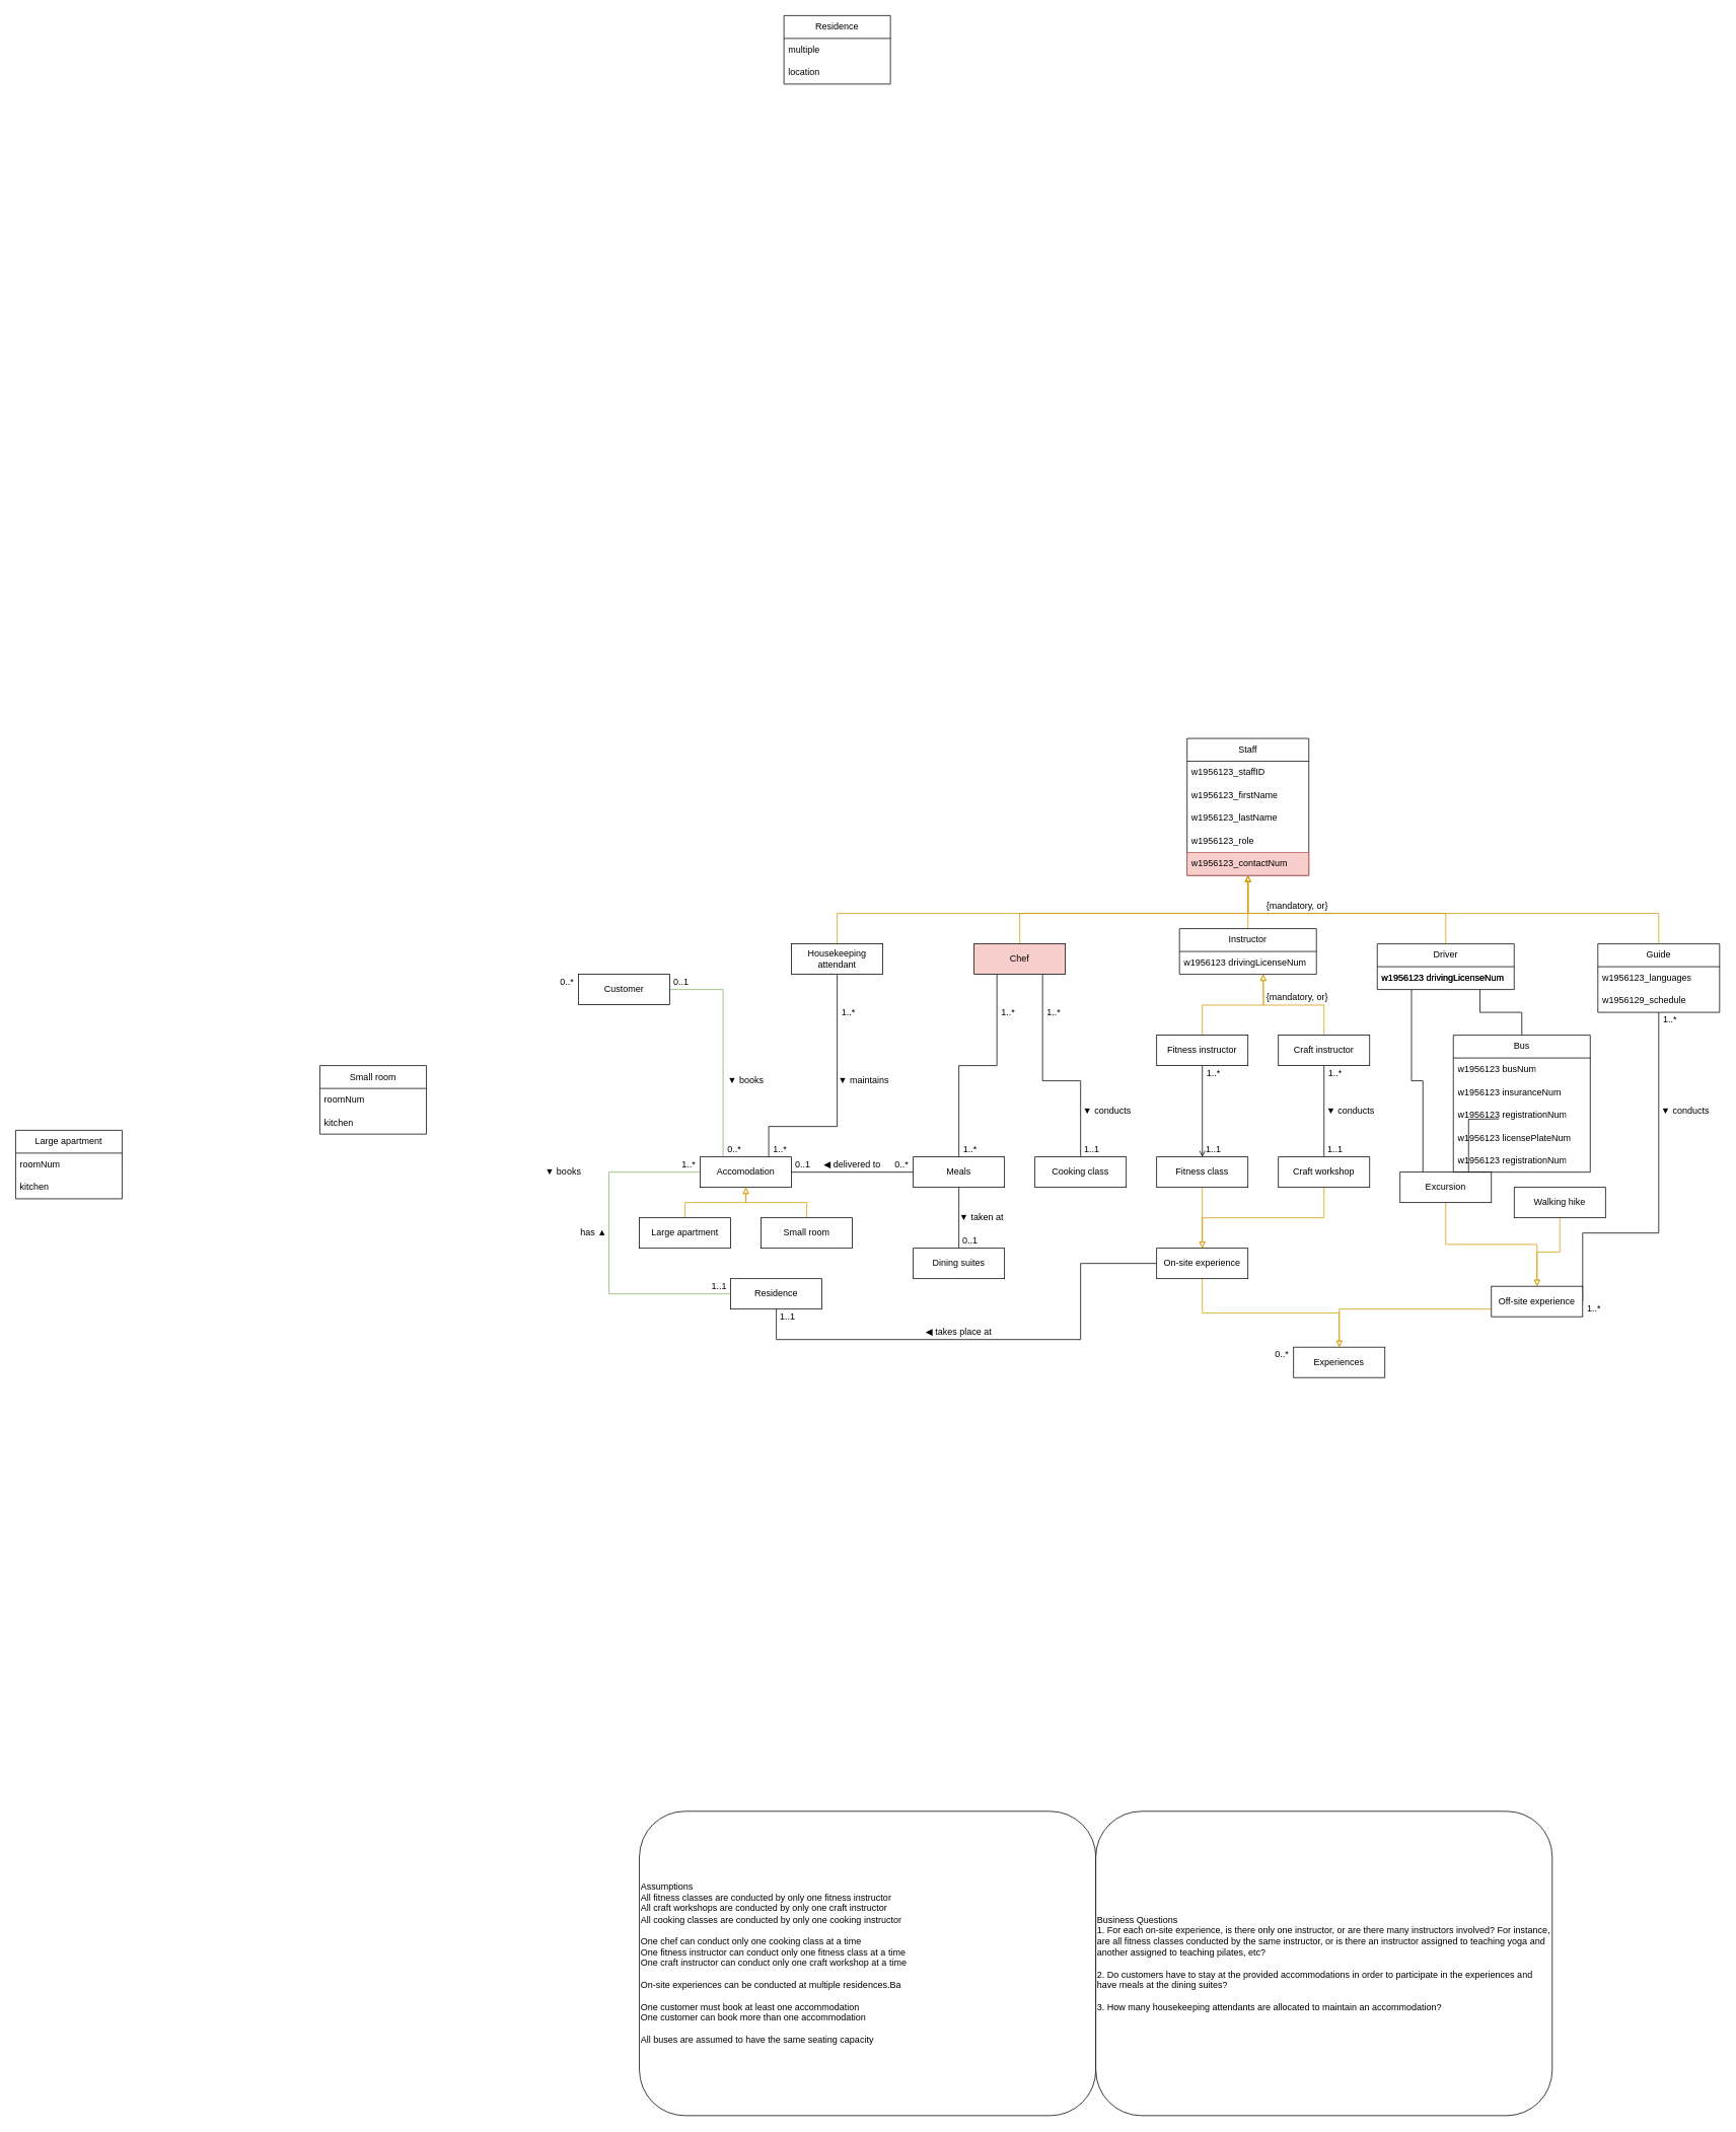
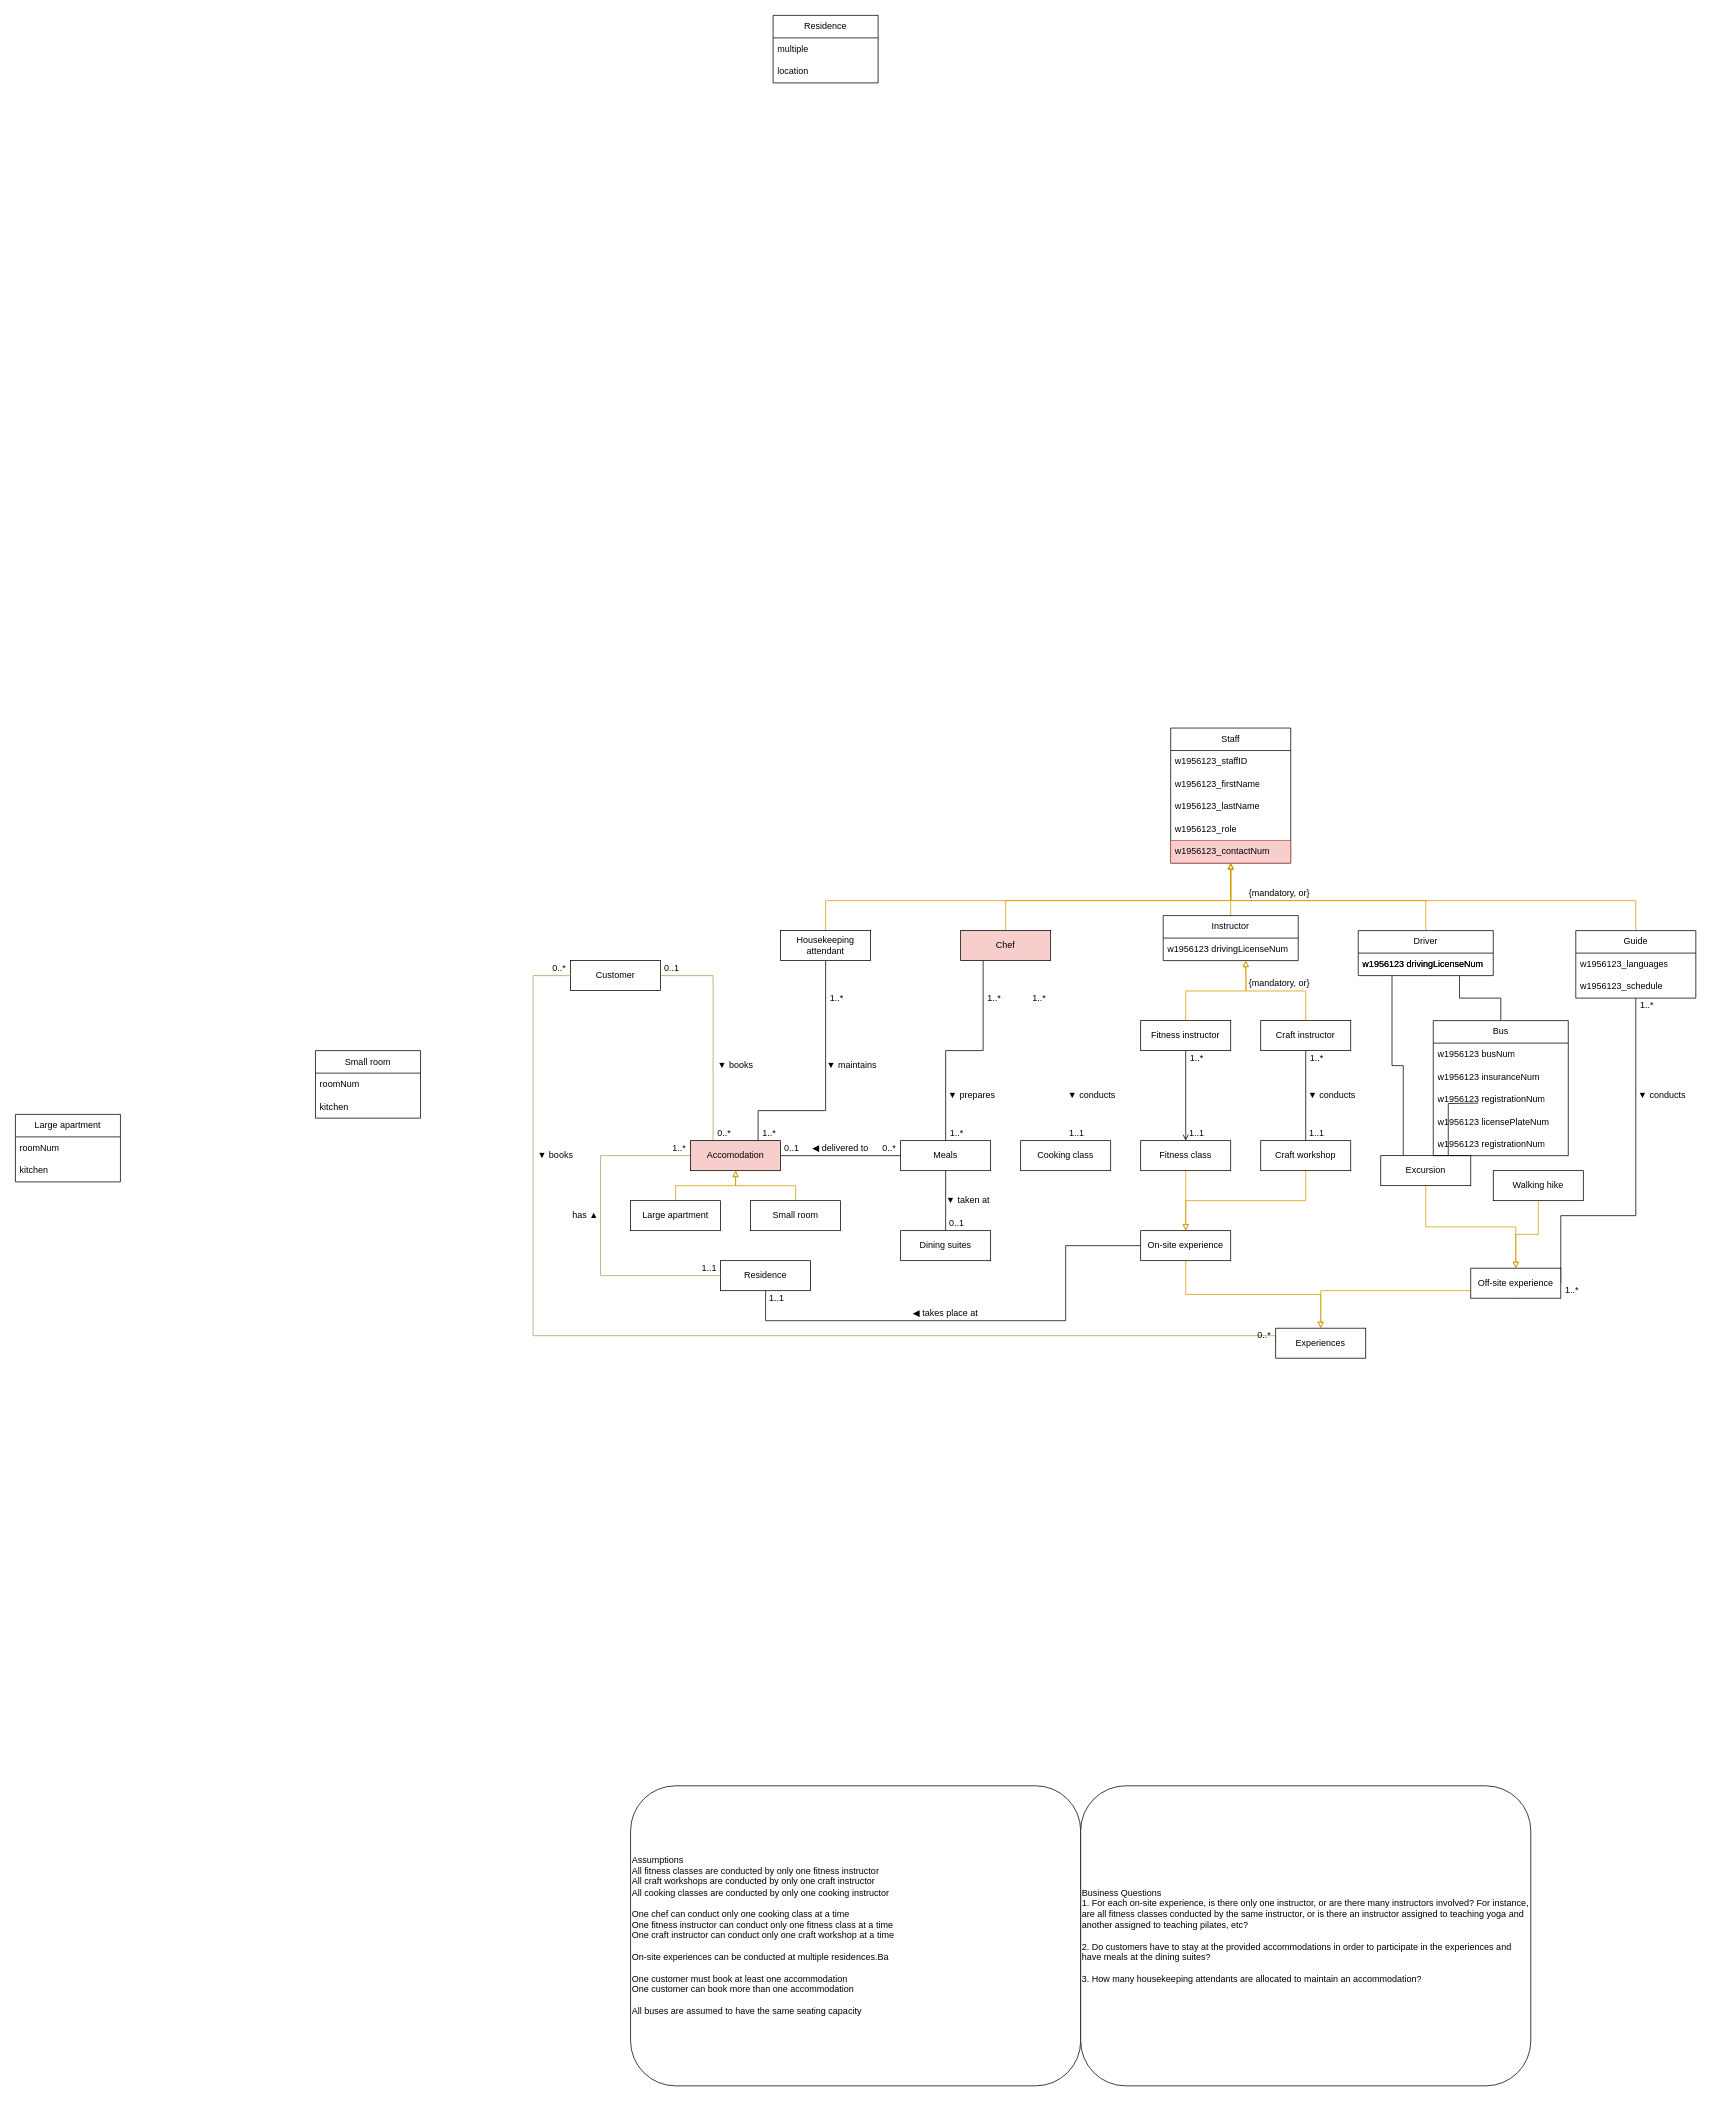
- <mxCell id="120" value="w1956129_schedule" style="text;strokeColor=none;fillColor=none;align=left;verticalAlign=middle;spacingLeft=4;spacingRight=4;overflow=hidden;points=[[0,0.5,0,0,0],[0.5,0.97,0,0,0],[1,0.5,0,0,0]];portConstraint=eastwest;rotatable=0;whiteSpace=wrap;html=1;" vertex="1" parent="118"><mxGeometry y="60" width="160" height="30" as="geometry" /></mxCell>
+ <mxCell id="120" value="w1956123_schedule" style="text;strokeColor=none;fillColor=none;align=left;verticalAlign=middle;spacingLeft=4;spacingRight=4;overflow=hidden;points=[[0,0.5,0,0,0],[0.5,0.97,0,0,0],[1,0.5,0,0,0]];portConstraint=eastwest;rotatable=0;whiteSpace=wrap;html=1;" vertex="1" parent="118"><mxGeometry y="60" width="160" height="30" as="geometry" /></mxCell>
- <mxCell id="23" style="edgeStyle=orthogonalEdgeStyle;rounded=0;orthogonalLoop=1;jettySize=auto;html=1;exitX=0.75;exitY=1;exitDx=0;exitDy=0;entryX=0.5;entryY=0;entryDx=0;entryDy=0;endArrow=none;endFill=0;" parent="1" source="25" target="40" edge="1"><mxGeometry relative="1" as="geometry"><Array as="points"><mxPoint x="1370" y="1420" /><mxPoint x="1420" y="1420" /></Array></mxGeometry></mxCell>
+ <mxCell id="53" value="▼ prepares" style="text;html=1;strokeColor=none;fillColor=none;align=center;verticalAlign=middle;whiteSpace=wrap;rounded=0;" parent="1" vertex="1"><mxGeometry x="1260" y="1450" width="70" height="20" as="geometry" /></mxCell>
- <mxCell id="6" value="Accomodation" style="whiteSpace=wrap;html=1;align=center;" parent="1" vertex="1"><mxGeometry x="920" y="1520" width="120" height="40" as="geometry" /></mxCell>
+ <mxCell id="6" value="Accomodation" style="whiteSpace=wrap;html=1;align=center;fillColor=#f8cecc;" parent="1" vertex="1"><mxGeometry x="920" y="1520" width="120" height="40" as="geometry" /></mxCell>
+ <mxCell id="15" style="edgeStyle=orthogonalEdgeStyle;rounded=0;orthogonalLoop=1;jettySize=auto;html=1;exitX=0;exitY=0.5;exitDx=0;exitDy=0;entryX=0;entryY=0.5;entryDx=0;entryDy=0;endArrow=none;endFill=0;fillColor=#d5e8d4;strokeColor=#82b366;" parent="1" source="114" target="3" edge="1"><mxGeometry relative="1" as="geometry"><Array as="points"><mxPoint x="710" y="1780" /><mxPoint x="710" y="1300" /></Array></mxGeometry></mxCell>
